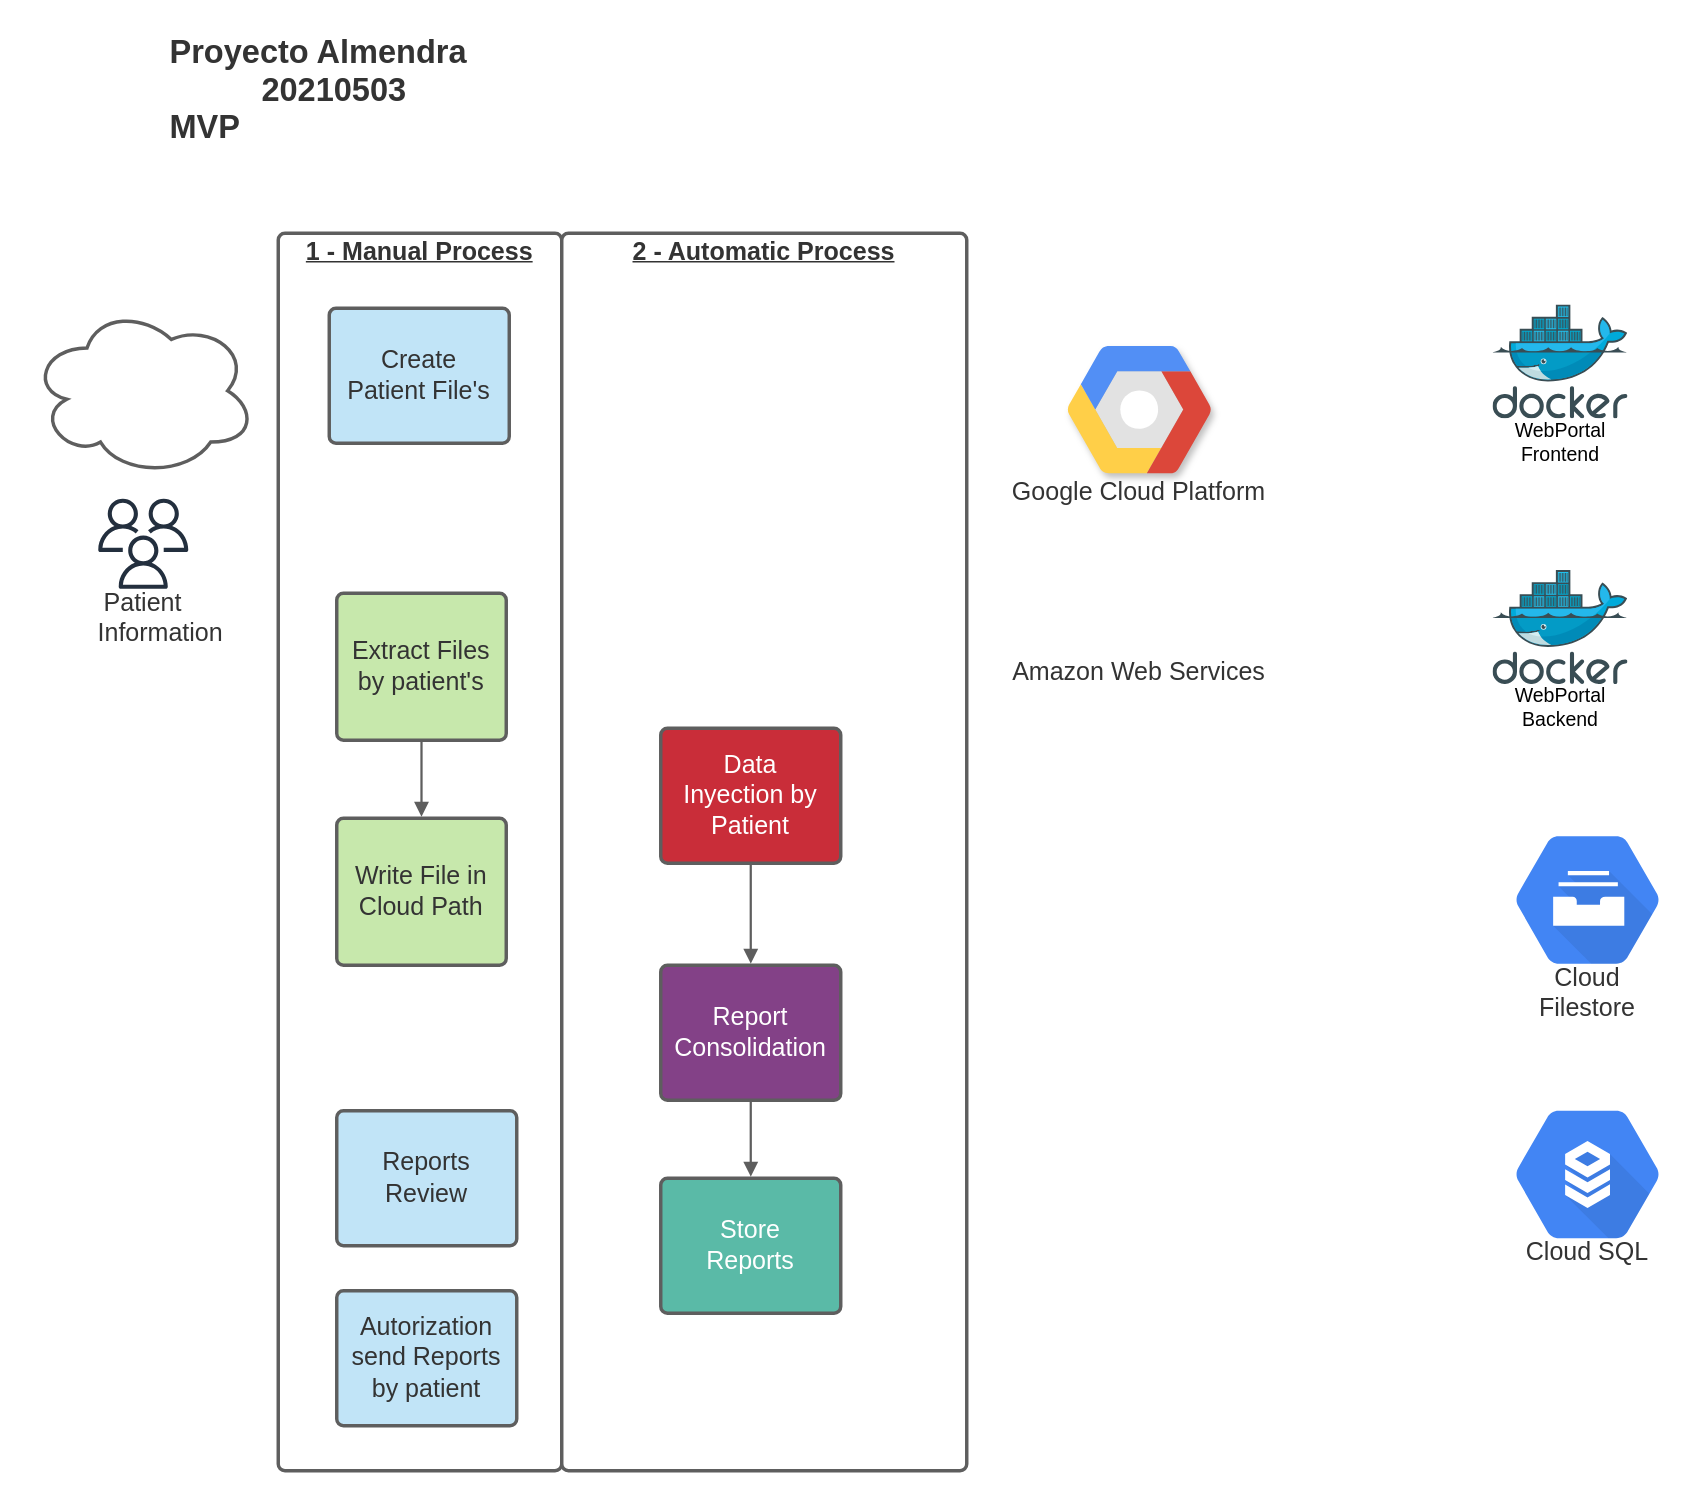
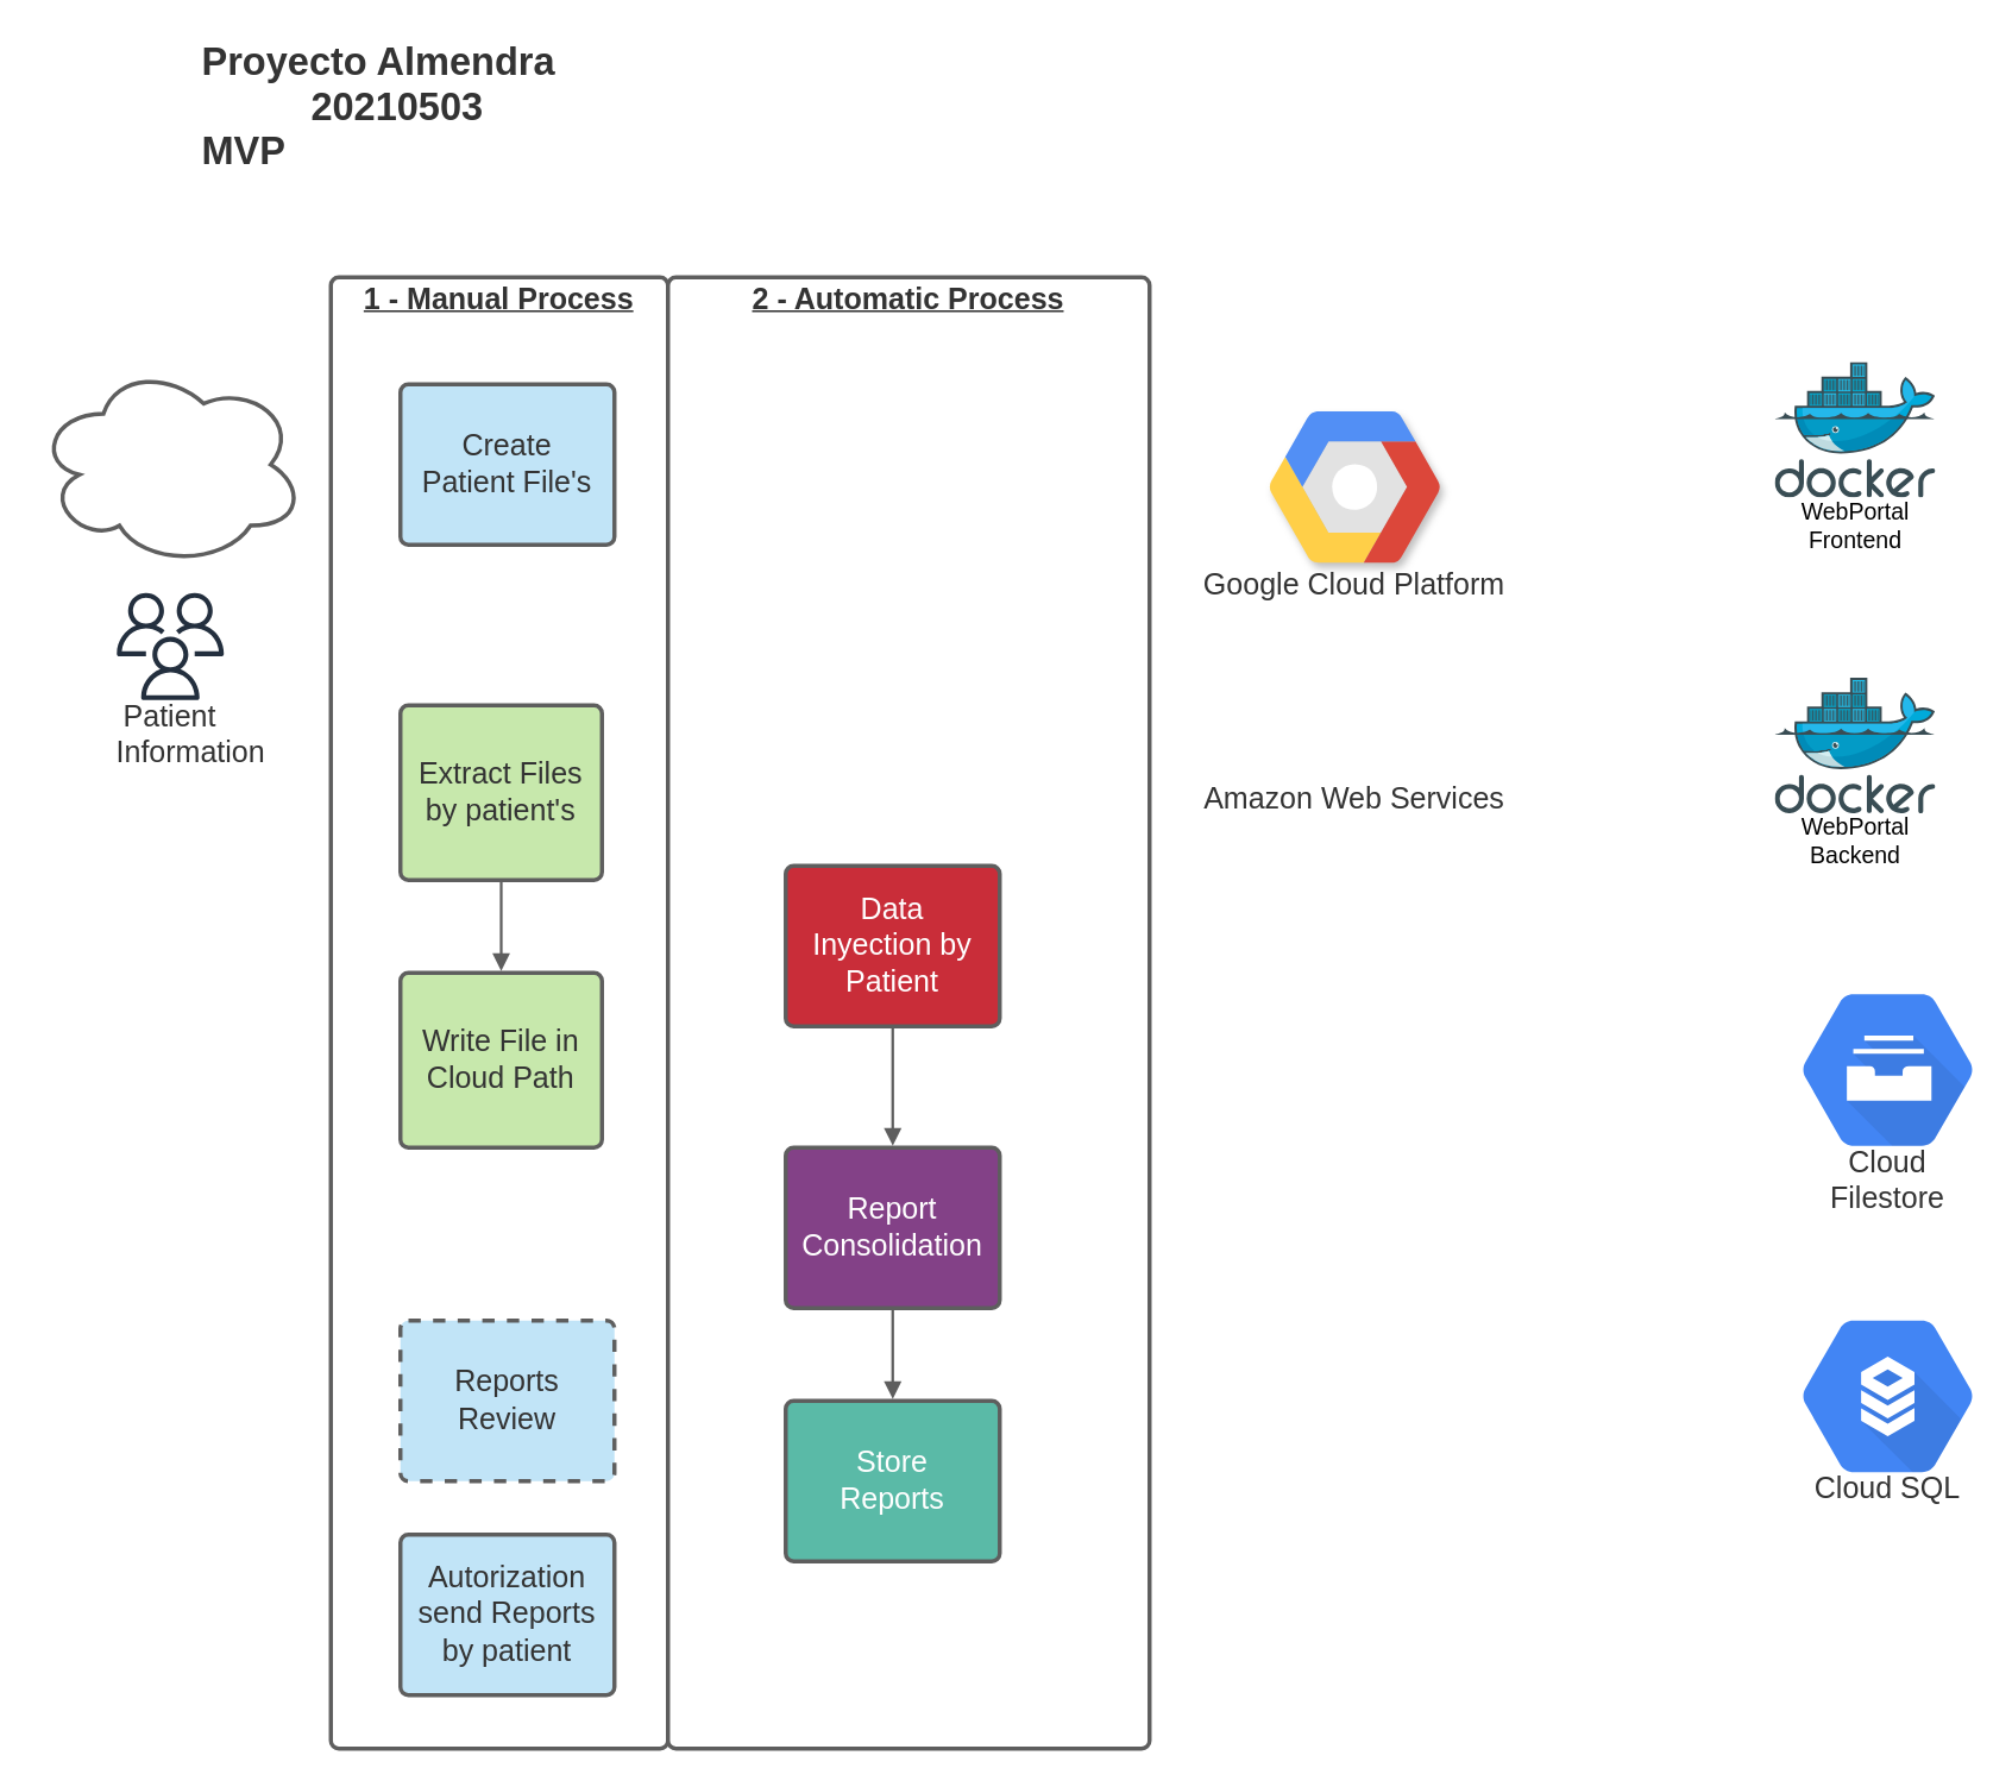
- <mxCell id="12" value="Create Patient File's" style="html=1;overflow=block;blockSpacing=1;whiteSpace=wrap;;whiteSpace=wrap;fontSize=16.7;fontColor=#333333;align=center;spacing=9;strokeColor=#5e5e5e;strokeOpacity=100;fillOpacity=100;rounded=1;absoluteArcSize=1;arcSize=9;fillColor=#c1e4f7;strokeWidth=2.3;" vertex="1" parent="1"><mxGeometry x="219" y="205" width="120" height="90" as="geometry" /></mxCell>
+ <mxCell id="12" value="Create Patient File's" style="html=1;overflow=block;blockSpacing=1;whiteSpace=wrap;;whiteSpace=wrap;fontSize=16.7;fontColor=#333333;align=center;spacing=9;strokeColor=#5e5e5e;strokeOpacity=100;fillOpacity=100;rounded=1;absoluteArcSize=1;arcSize=9;fillColor=#c1e4f7;strokeWidth=2.3;" vertex="1" parent="1"><mxGeometry x="224" y="215" width="120" height="90" as="geometry" /></mxCell>
- <mxCell id="17" value="Reports Review" style="html=1;overflow=block;blockSpacing=1;whiteSpace=wrap;;whiteSpace=wrap;fontSize=16.7;fontColor=#333333;align=center;spacing=9;strokeColor=#5e5e5e;strokeOpacity=100;fillOpacity=100;rounded=1;absoluteArcSize=1;arcSize=9;fillColor=#c1e4f7;strokeWidth=2.3;" vertex="1" parent="1"><mxGeometry x="224" y="740" width="120" height="90" as="geometry" /></mxCell>
+ <mxCell id="17" value="Reports Review" style="html=1;overflow=block;blockSpacing=1;whiteSpace=wrap;whiteSpace=wrap;fontSize=16.7;fontColor=#333333;align=center;spacing=9;strokeColor=#5e5e5e;strokeOpacity=100;fillOpacity=100;rounded=1;absoluteArcSize=1;arcSize=9;fillColor=#c1e4f7;strokeWidth=2.3;dashed=1;" vertex="1" parent="1"><mxGeometry x="224" y="740" width="120" height="90" as="geometry" /></mxCell>
